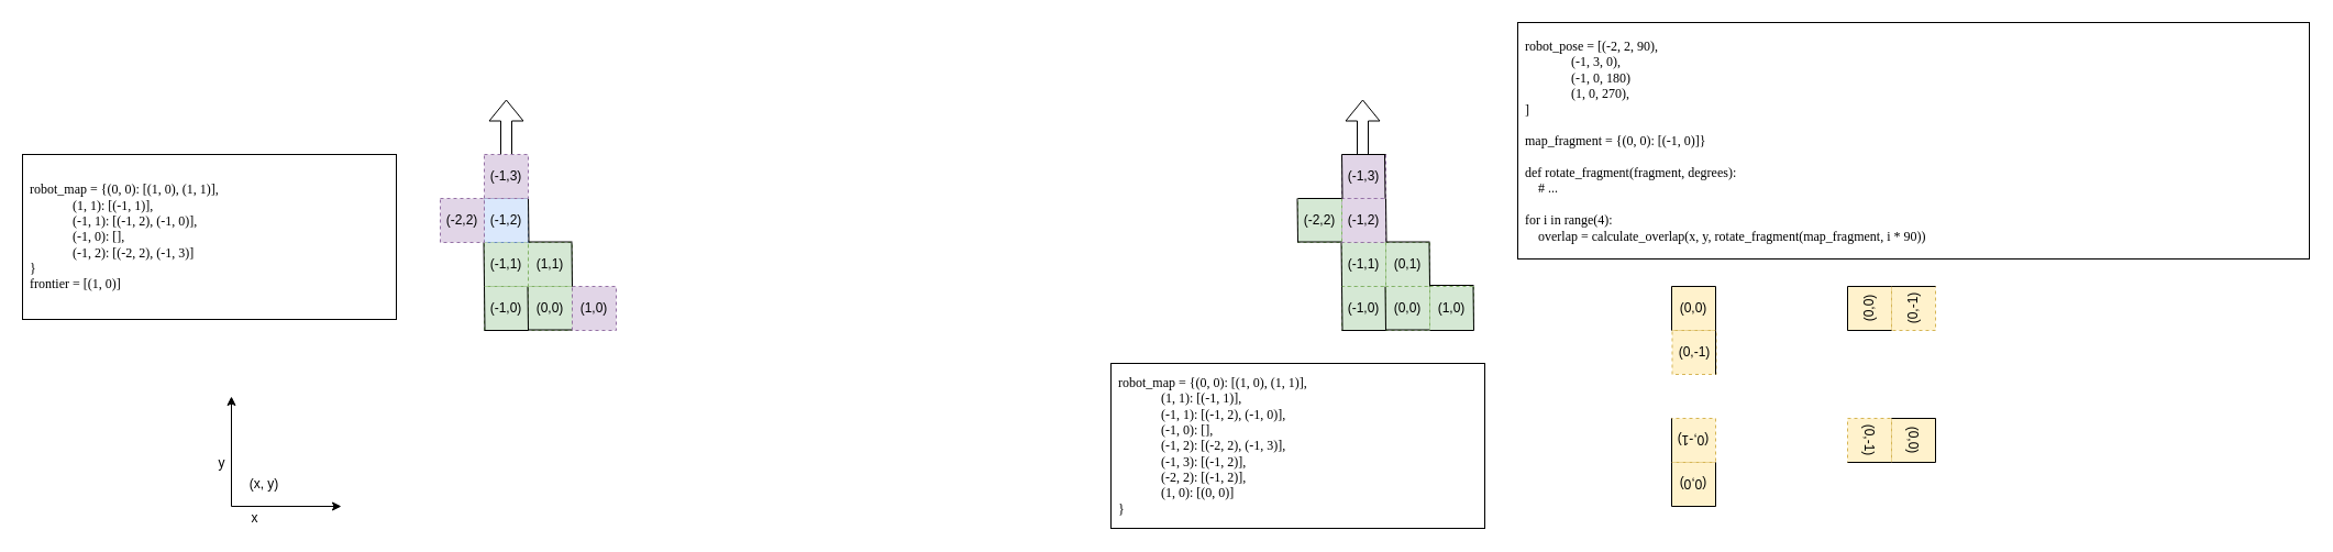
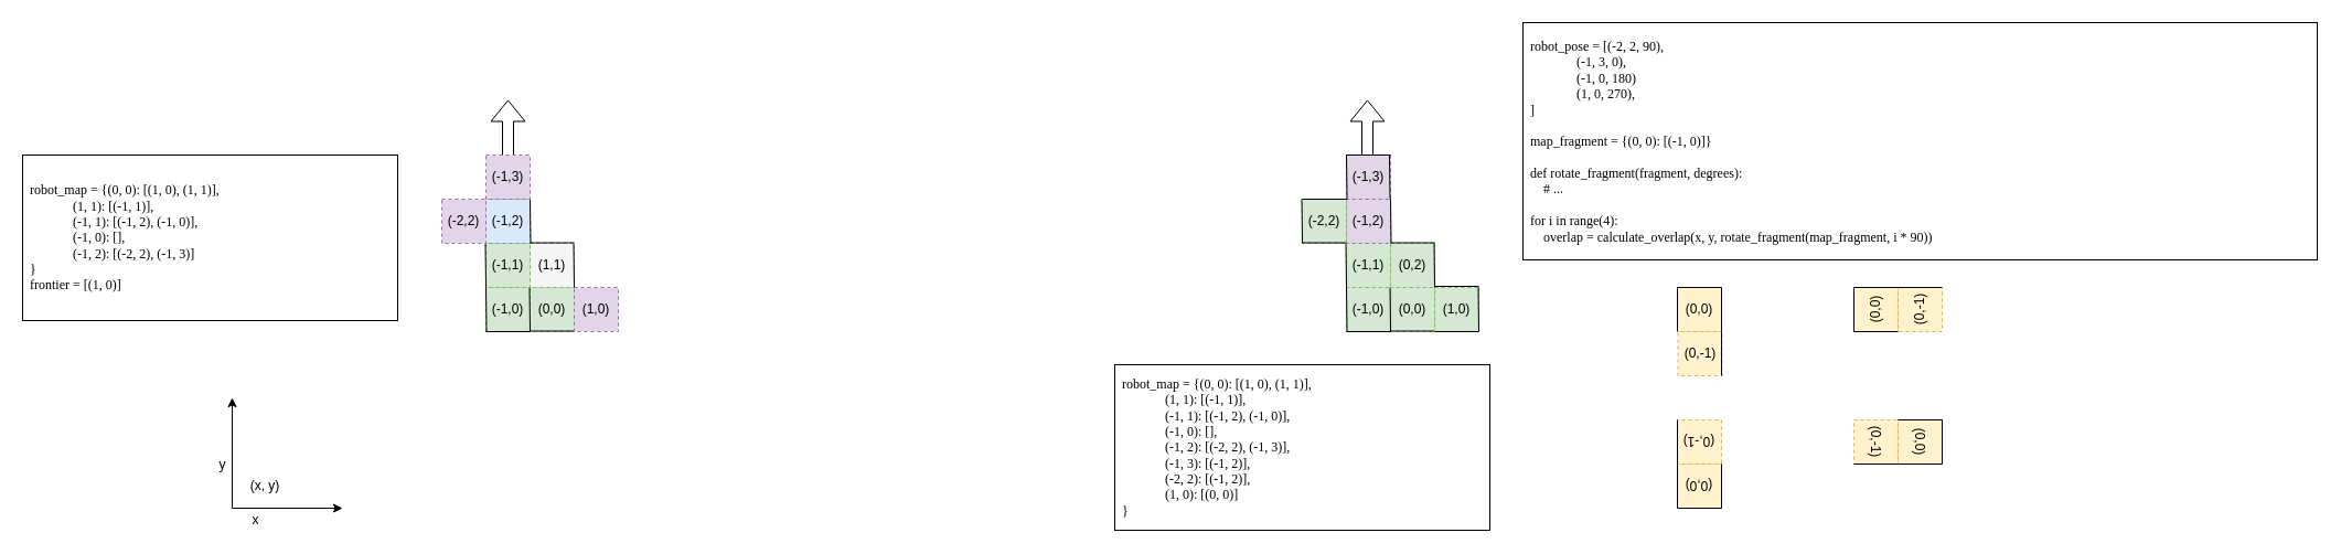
- <mxCell id="13" value="(1,1)" style="rounded=0;whiteSpace=wrap;html=1;fontStyle=0;dashed=1;fillColor=#d5e8d4;strokeColor=#82b366;" vertex="1" parent="1"><mxGeometry x="480" y="220" width="40" height="40" as="geometry" /></mxCell>
+ <mxCell id="13" value="(1,1)" style="rounded=0;whiteSpace=wrap;html=1;fontStyle=0;dashed=1;fillColor=#f5f5f5;strokeColor=#82b366;" vertex="1" parent="1"><mxGeometry x="480" y="220" width="40" height="40" as="geometry" /></mxCell>
- <mxCell id="31" value="(0,1)" style="rounded=0;whiteSpace=wrap;html=1;fontStyle=0;dashed=1;fillColor=#d5e8d4;strokeColor=#82b366;direction=south;" vertex="1" parent="1"><mxGeometry x="1260" y="220" width="40" height="40" as="geometry" /></mxCell>
+ <mxCell id="31" value="(0,2)" style="rounded=0;whiteSpace=wrap;html=1;fontStyle=0;dashed=1;fillColor=#d5e8d4;strokeColor=#82b366;direction=south;" vertex="1" parent="1"><mxGeometry x="1260" y="220" width="40" height="40" as="geometry" /></mxCell>
